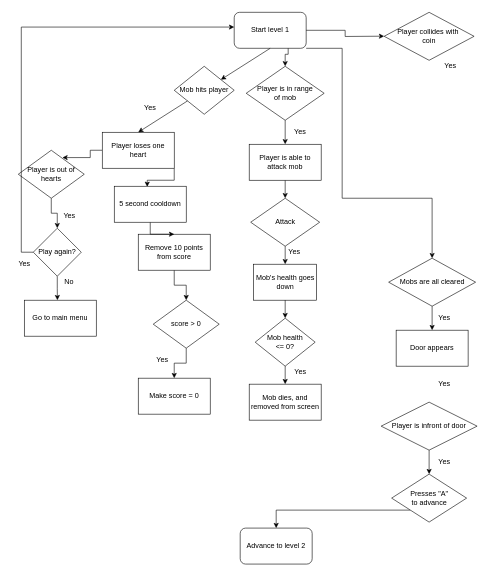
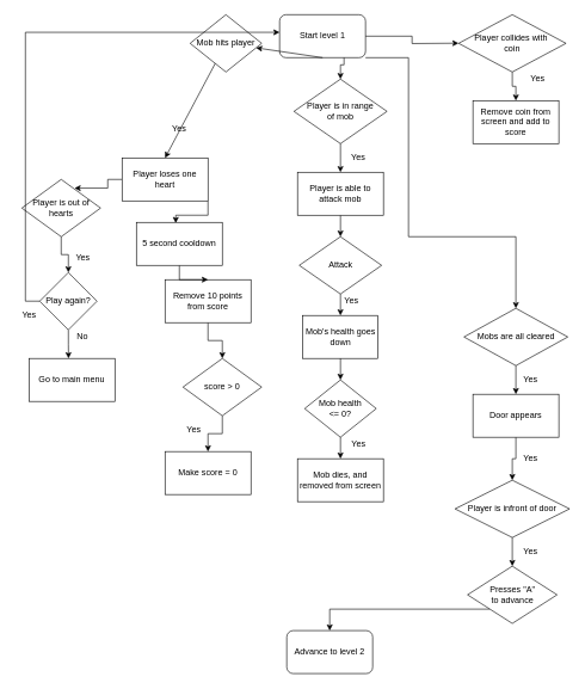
+ <mxCell id="26" style="edgeStyle=orthogonalEdgeStyle;rounded=0;orthogonalLoop=1;jettySize=auto;html=1;exitX=0.5;exitY=1;exitDx=0;exitDy=0;entryX=0.5;entryY=0;entryDx=0;entryDy=0;" edge="1" parent="1" source="27" target="28"><mxGeometry relative="1" as="geometry" /></mxCell>
- <mxCell id="4" value="Mob hits player" style="rhombus;whiteSpace=wrap;html=1;" vertex="1" parent="1"><mxGeometry x="290" y="110" width="100" height="80" as="geometry" /></mxCell>
+ <mxCell id="4" value="Mob hits player" style="rhombus;whiteSpace=wrap;html=1;" vertex="1" parent="1"><mxGeometry x="265" y="20" width="100" height="80" as="geometry" /></mxCell>
+ <mxCell id="28" value="Remove coin from screen and add to score" style="whiteSpace=wrap;html=1;" vertex="1" parent="1"><mxGeometry x="660" y="140" width="120" height="60" as="geometry" /></mxCell>
+ <mxCell id="50" style="edgeStyle=orthogonalEdgeStyle;rounded=0;orthogonalLoop=1;jettySize=auto;html=1;exitX=0.5;exitY=1;exitDx=0;exitDy=0;" edge="1" parent="1" source="51" target="53"><mxGeometry relative="1" as="geometry" /></mxCell>
